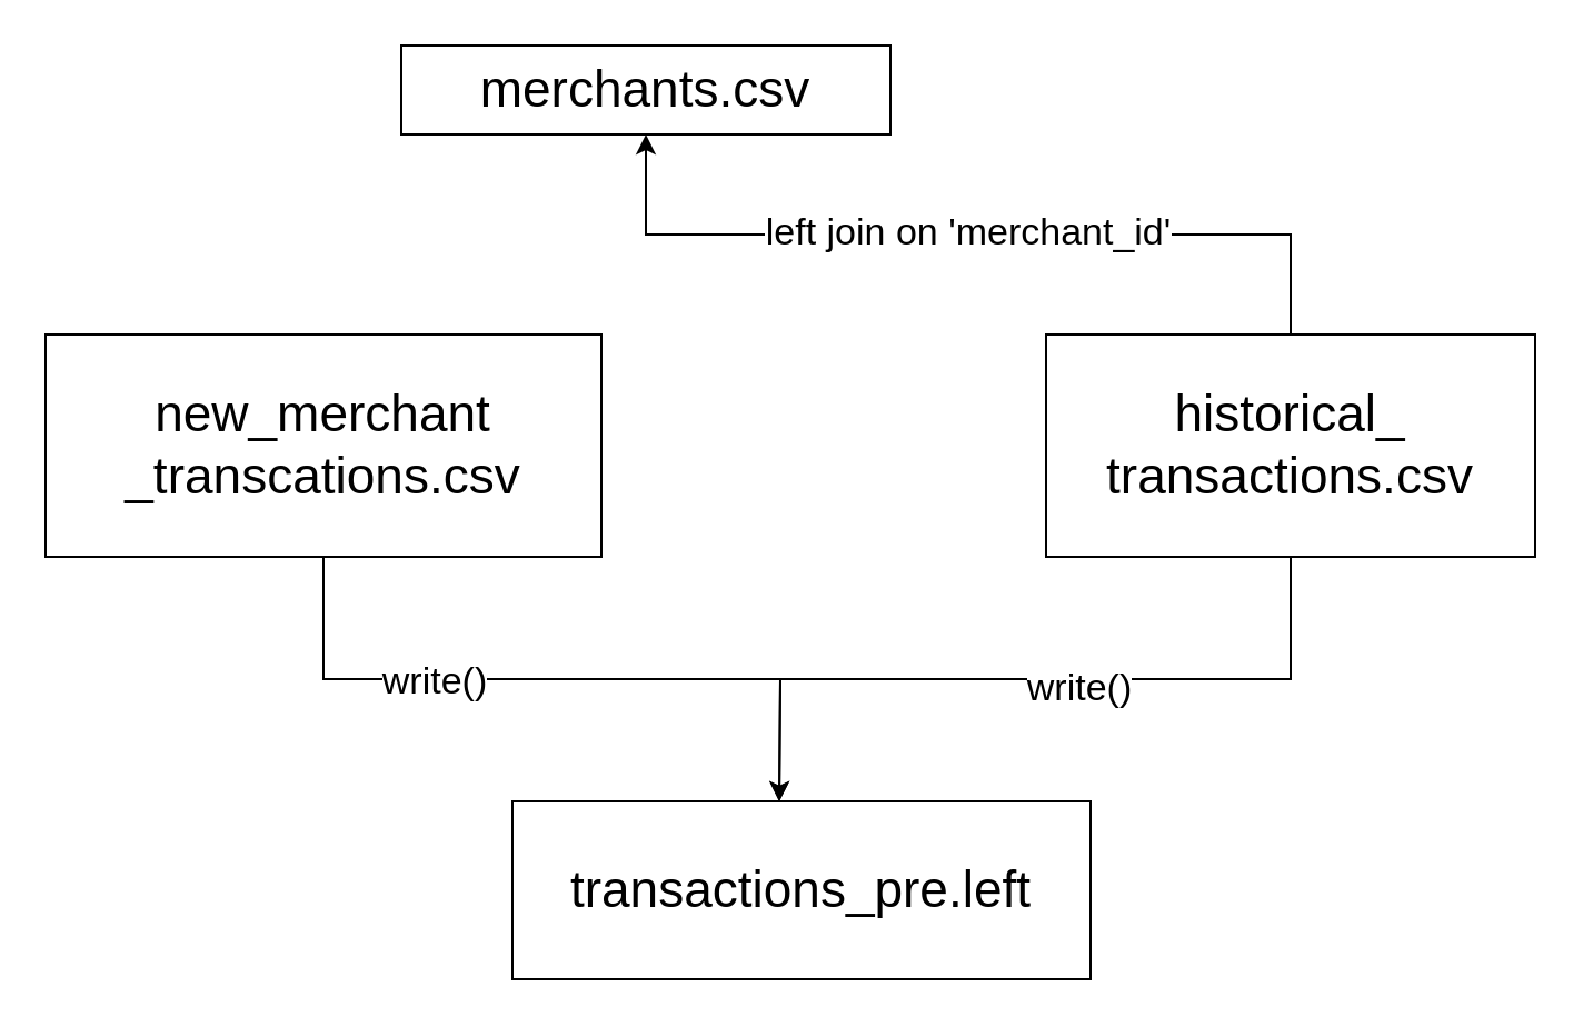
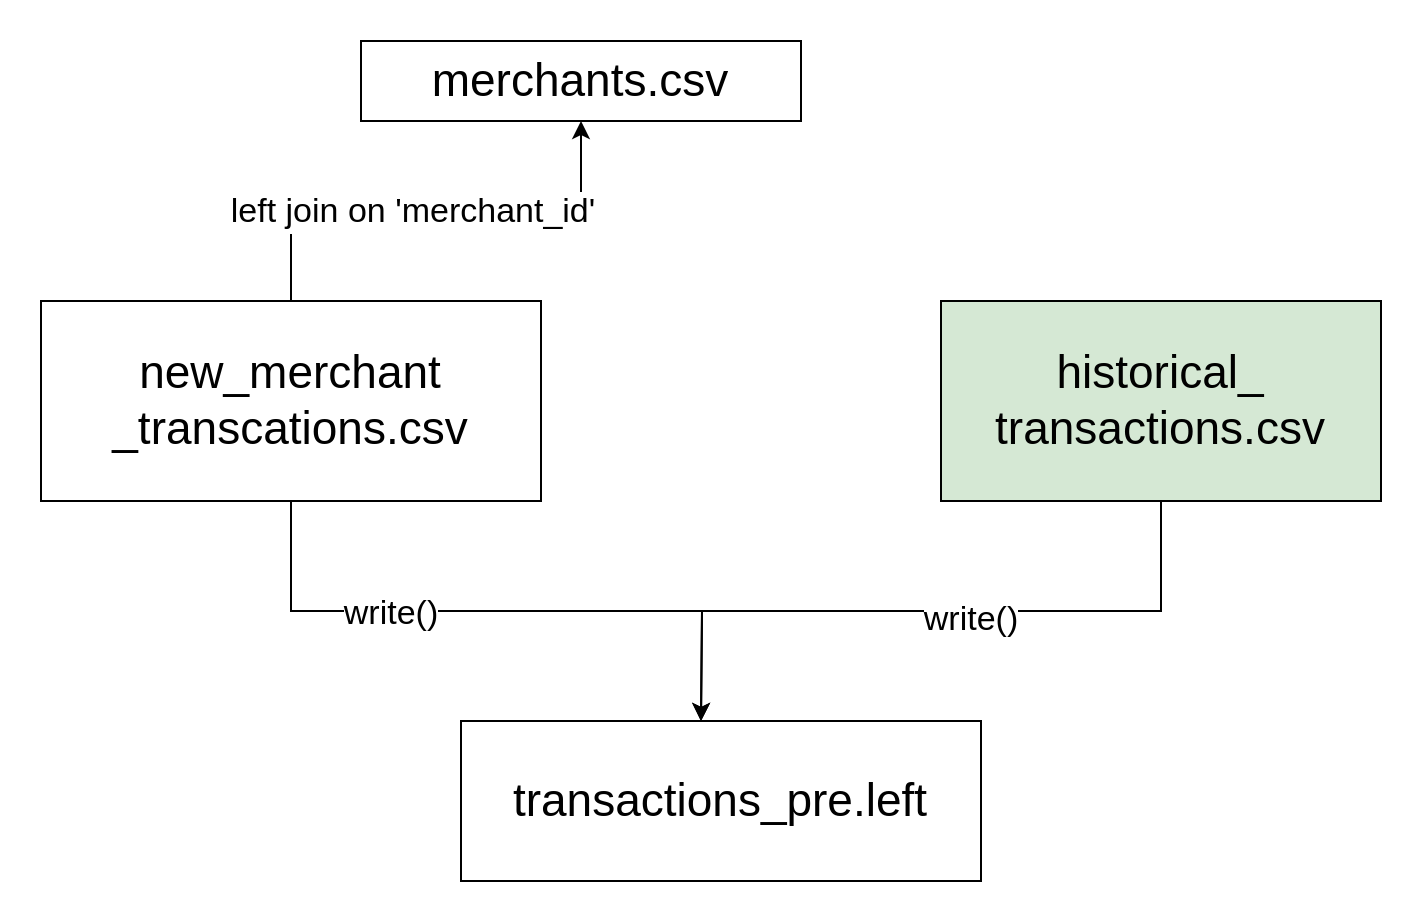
- <mxCell id="8" value="&lt;font style=&quot;font-size: 17px&quot;&gt;left join on 'merchant_id'&lt;/font&gt;" style="edgeStyle=orthogonalEdgeStyle;rounded=0;orthogonalLoop=1;jettySize=auto;html=1;exitX=0.5;exitY=0;exitDx=0;exitDy=0;entryX=0.5;entryY=1;entryDx=0;entryDy=0;" edge="1" parent="1" source="11" target="2"><mxGeometry relative="1" as="geometry" /></mxCell>
+ <mxCell id="3" style="edgeStyle=orthogonalEdgeStyle;rounded=0;orthogonalLoop=1;jettySize=auto;html=1;" edge="1" parent="1" source="7" target="2"><mxGeometry relative="1" as="geometry" /></mxCell>
+ <mxCell id="4" value="&lt;font style=&quot;font-size: 17px&quot;&gt;left join on 'merchant_id'&lt;/font&gt;" style="edgeLabel;html=1;align=center;verticalAlign=middle;resizable=0;points=[];" vertex="1" connectable="0" parent="3"><mxGeometry x="-0.107" relative="1" as="geometry"><mxPoint as="offset" /></mxGeometry></mxCell>
- <mxCell id="11" value="&lt;font style=&quot;font-size: 23px&quot;&gt;historical_&lt;br&gt;transactions.csv&lt;/font&gt;" style="rounded=0;whiteSpace=wrap;html=1;" vertex="1" parent="1"><mxGeometry x="470" y="150" width="220" height="100" as="geometry" /></mxCell>
+ <mxCell id="11" value="&lt;font style=&quot;font-size: 23px&quot;&gt;historical_&lt;br&gt;transactions.csv&lt;/font&gt;" style="rounded=0;whiteSpace=wrap;html=1;fillColor=#d5e8d4;" vertex="1" parent="1"><mxGeometry x="470" y="150" width="220" height="100" as="geometry" /></mxCell>
